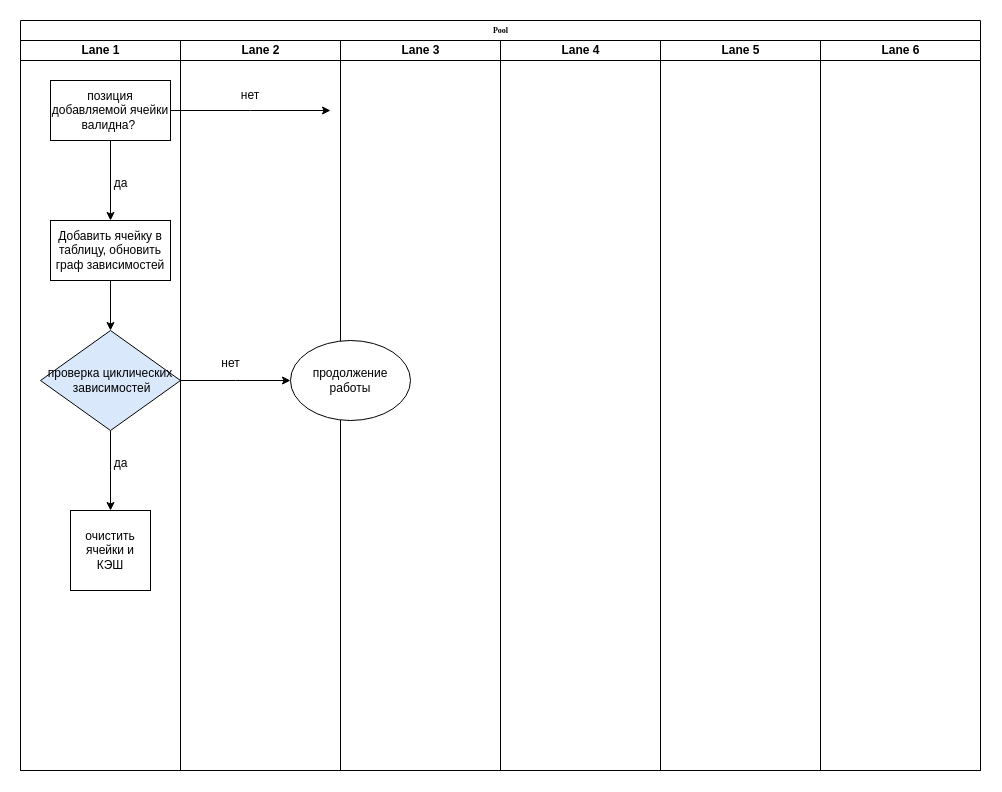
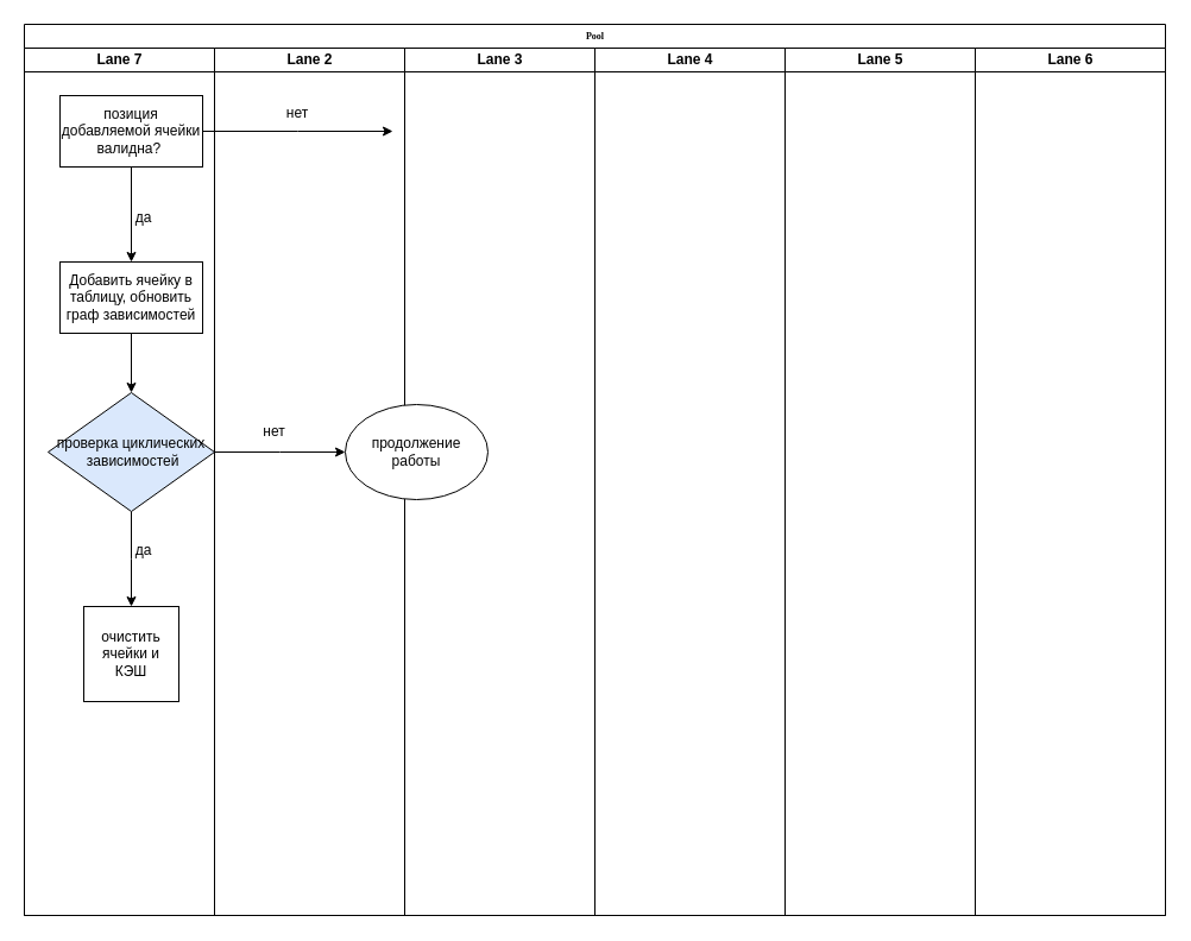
- <mxCell id="3" value="Lane 1" style="swimlane;html=1;startSize=20;" parent="2" vertex="1"><mxGeometry y="20" width="160" height="730" as="geometry" /></mxCell>
+ <mxCell id="3" value="Lane 7" style="swimlane;html=1;startSize=20;" parent="2" vertex="1"><mxGeometry y="20" width="160" height="730" as="geometry" /></mxCell>
